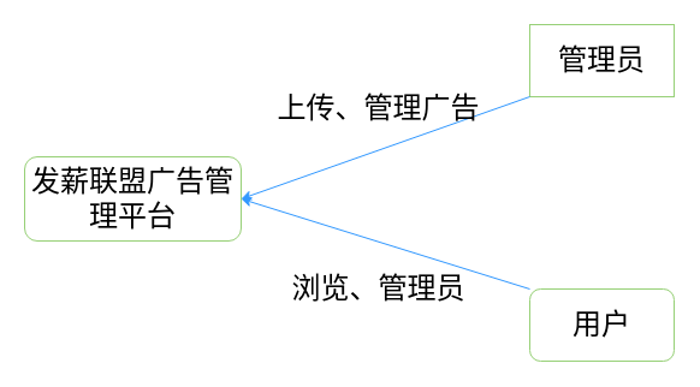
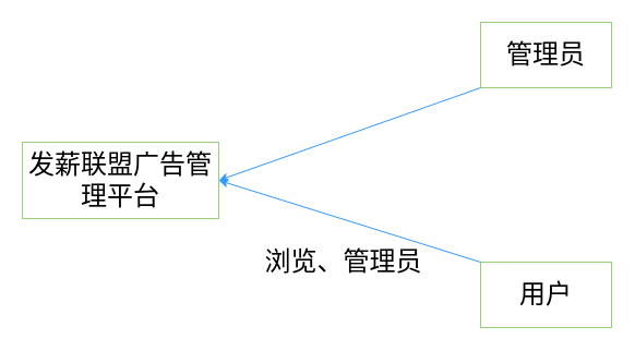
- <mxCell id="6" value="上传、管理广告" style="text;html=1;align=center;verticalAlign=middle;resizable=0;points=[];autosize=1;strokeColor=none;fillColor=none;fontSize=24;" vertex="1" parent="1"><mxGeometry x="219" y="70" width="190" height="40" as="geometry" /></mxCell>
- <mxCell id="2" value="&lt;font style=&quot;font-size: 24px;&quot;&gt;发薪联盟广告管理平台&lt;/font&gt;" style="rounded=1;whiteSpace=wrap;html=1;strokeColor=#97D077;" vertex="1" parent="1"><mxGeometry x="20" y="130" width="180" height="70" as="geometry" /></mxCell>
+ <mxCell id="2" value="&lt;font style=&quot;font-size: 24px;&quot;&gt;发薪联盟广告管理平台&lt;/font&gt;" style="whiteSpace=wrap;html=1;strokeColor=#97D077;rounded=0;" vertex="1" parent="1"><mxGeometry x="20" y="130" width="180" height="70" as="geometry" /></mxCell>
- <mxCell id="4" value="&lt;font style=&quot;font-size: 24px;&quot;&gt;用户&lt;/font&gt;" style="whiteSpace=wrap;html=1;strokeColor=#97D077;rounded=1;" vertex="1" parent="1"><mxGeometry x="440" y="240" width="120" height="60" as="geometry" /></mxCell>
+ <mxCell id="4" value="&lt;font style=&quot;font-size: 24px;&quot;&gt;用户&lt;/font&gt;" style="rounded=0;whiteSpace=wrap;html=1;strokeColor=#97D077;" vertex="1" parent="1"><mxGeometry x="440" y="240" width="120" height="60" as="geometry" /></mxCell>
